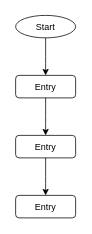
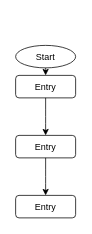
- <mxCell id="2" value="Start" style="ellipse" vertex="1" parent="1"><mxGeometry x="20" y="20" width="80" height="30" as="geometry" /></mxCell>
+ <mxCell id="2" value="Start" style="ellipse" vertex="1" parent="1"><mxGeometry x="20" y="60" width="80" height="30" as="geometry" /></mxCell>
